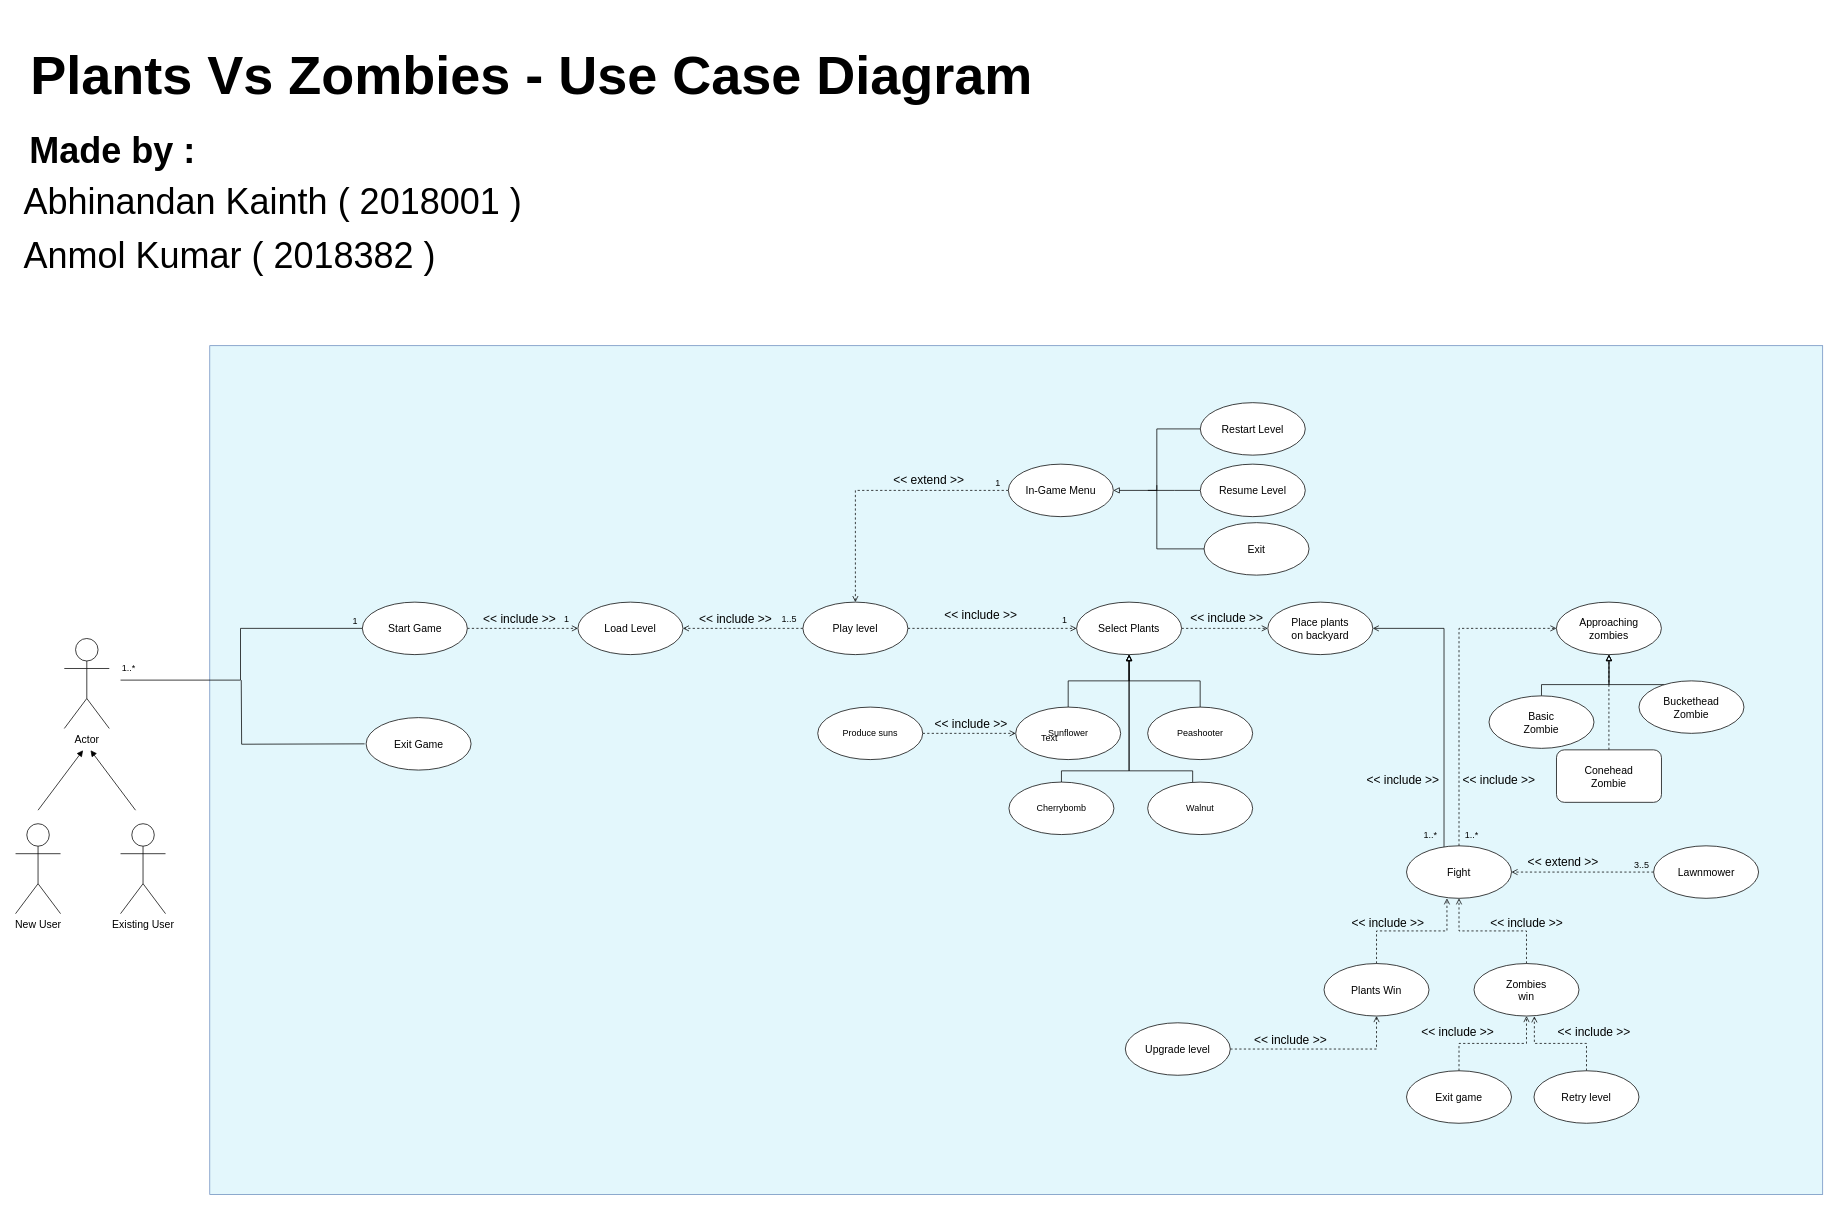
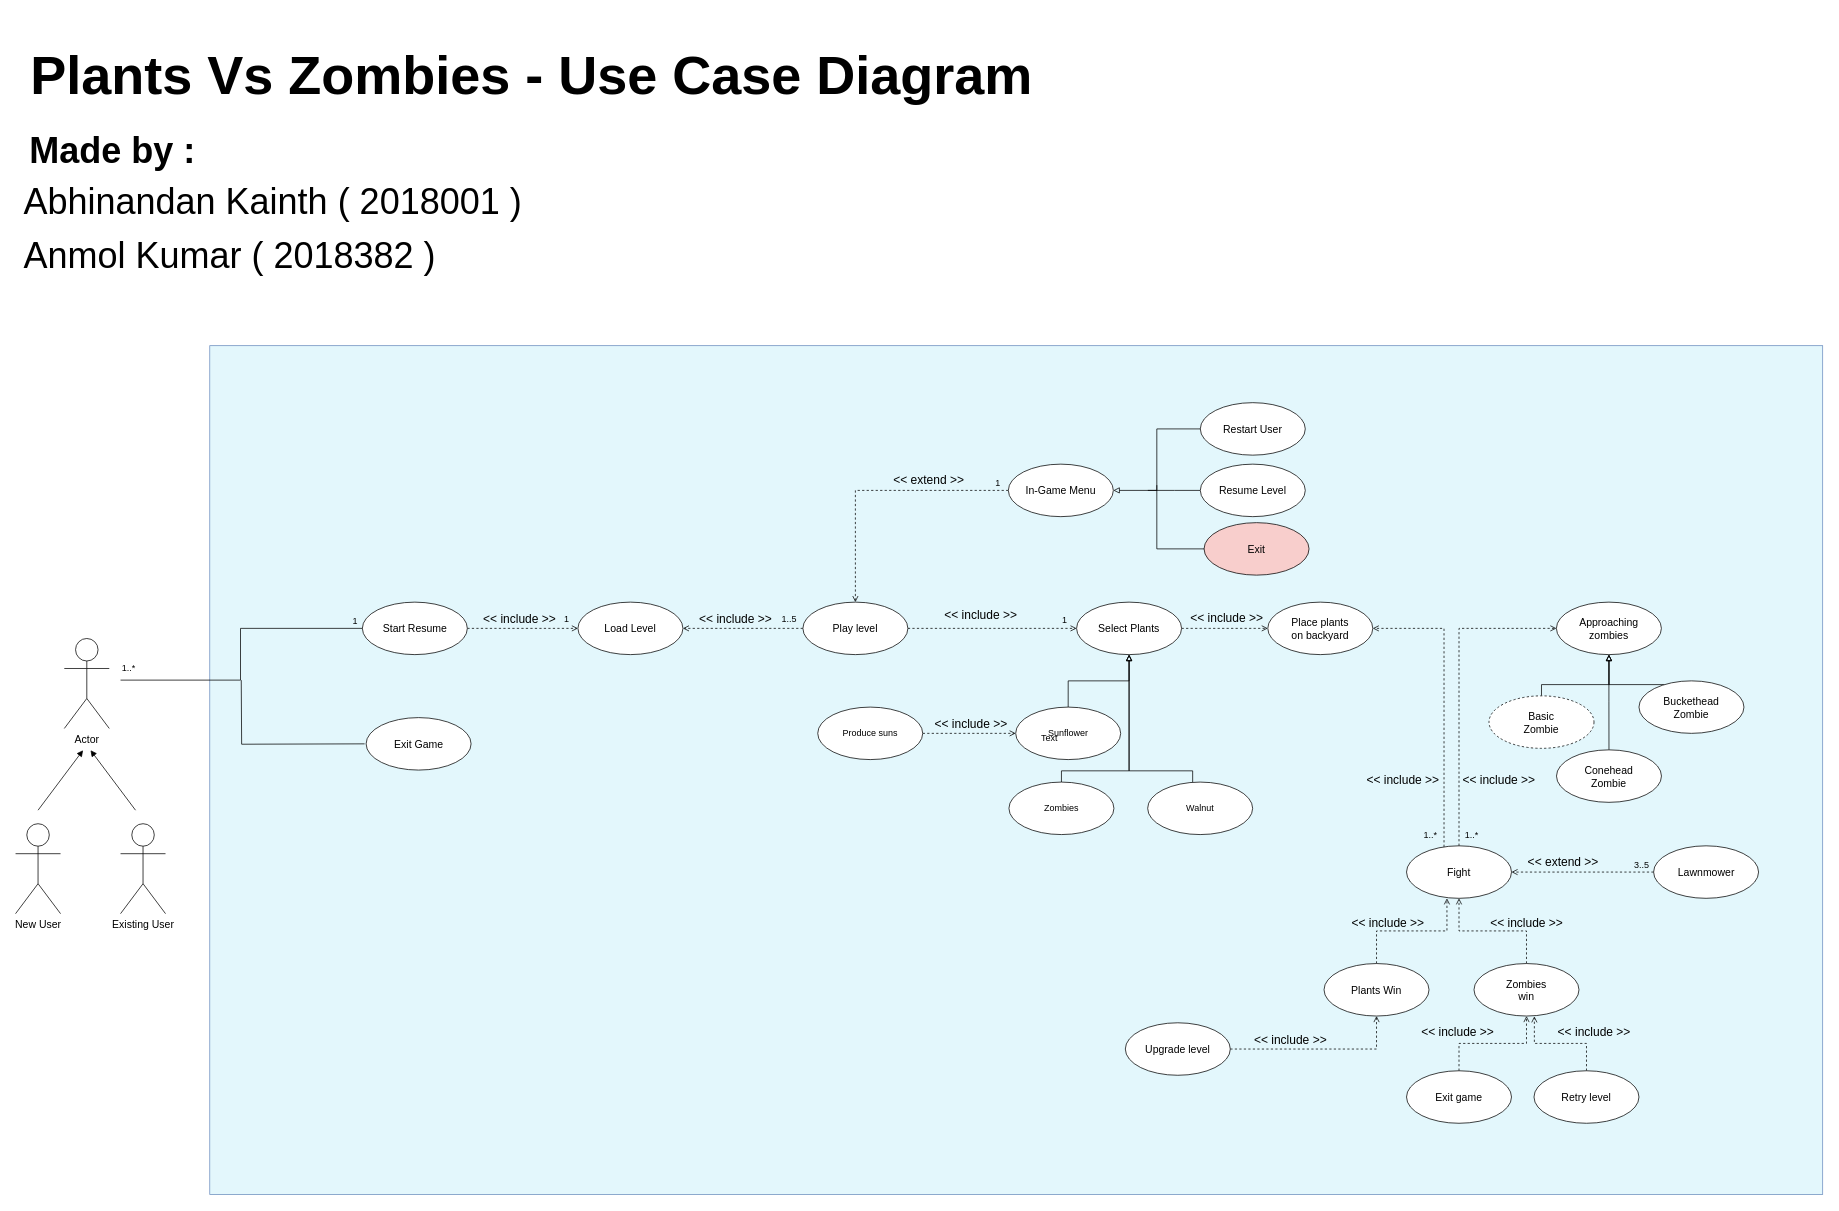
- <mxCell id="64" value="&lt;span style=&quot;font-size: 14px&quot;&gt;Restart Level&lt;br&gt;&lt;/span&gt;" style="ellipse;whiteSpace=wrap;html=1;" vertex="1" parent="1"><mxGeometry x="1600" y="536.5" width="140" height="70" as="geometry" /></mxCell>
+ <mxCell id="64" value="&lt;span style=&quot;font-size: 14px&quot;&gt;Restart User&lt;br&gt;&lt;/span&gt;" style="ellipse;whiteSpace=wrap;html=1;" vertex="1" parent="1"><mxGeometry x="1600" y="536.5" width="140" height="70" as="geometry" /></mxCell>
- <mxCell id="68" value="&lt;span style=&quot;font-size: 14px&quot;&gt;Exit&lt;br&gt;&lt;/span&gt;" style="ellipse;whiteSpace=wrap;html=1;" vertex="1" parent="1"><mxGeometry x="1605" y="696.5" width="140" height="70" as="geometry" /></mxCell>
+ <mxCell id="68" value="&lt;span style=&quot;font-size: 14px&quot;&gt;Exit&lt;br&gt;&lt;/span&gt;" style="ellipse;whiteSpace=wrap;html=1;fillColor=#f8cecc;" vertex="1" parent="1"><mxGeometry x="1605" y="696.5" width="140" height="70" as="geometry" /></mxCell>
- <mxCell id="4" value="&lt;font style=&quot;font-size: 14px&quot;&gt;Start Game&lt;/font&gt;" style="ellipse;whiteSpace=wrap;html=1;" parent="1" vertex="1"><mxGeometry x="482.5" y="802.5" width="140" height="70" as="geometry" /></mxCell>
+ <mxCell id="4" value="&lt;font style=&quot;font-size: 14px&quot;&gt;Start Resume&lt;/font&gt;" style="ellipse;whiteSpace=wrap;html=1;" parent="1" vertex="1"><mxGeometry x="482.5" y="802.5" width="140" height="70" as="geometry" /></mxCell>
- <mxCell id="9" style="edgeStyle=orthogonalEdgeStyle;rounded=0;orthogonalLoop=1;jettySize=auto;html=1;entryX=0.5;entryY=1;entryDx=0;entryDy=0;endArrow=block;endFill=0;" parent="1" source="10" target="12" edge="1"><mxGeometry relative="1" as="geometry" /></mxCell>
- <mxCell id="17" style="edgeStyle=orthogonalEdgeStyle;rounded=0;orthogonalLoop=1;jettySize=auto;html=1;entryX=1;entryY=0.5;entryDx=0;entryDy=0;dashed=0;endArrow=open;endFill=0;" edge="1" parent="1" source="18" target="54"><mxGeometry relative="1" as="geometry"><Array as="points"><mxPoint x="1925" y="837.5" /></Array></mxGeometry></mxCell>
+ <mxCell id="17" style="edgeStyle=orthogonalEdgeStyle;rounded=0;orthogonalLoop=1;jettySize=auto;html=1;entryX=1;entryY=0.5;entryDx=0;entryDy=0;dashed=1;endArrow=open;endFill=0;" edge="1" parent="1" source="18" target="54"><mxGeometry relative="1" as="geometry"><Array as="points"><mxPoint x="1925" y="837.5" /></Array></mxGeometry></mxCell>
- <mxCell id="28" style="edgeStyle=orthogonalEdgeStyle;rounded=0;orthogonalLoop=1;jettySize=auto;html=1;entryX=0.5;entryY=1;entryDx=0;entryDy=0;endArrow=block;endFill=0;dashed=1;" parent="1" source="29" target="19" edge="1"><mxGeometry relative="1" as="geometry"><Array as="points"><mxPoint x="2145" y="935.5" /></Array></mxGeometry></mxCell>
+ <mxCell id="28" style="edgeStyle=orthogonalEdgeStyle;rounded=0;orthogonalLoop=1;jettySize=auto;html=1;entryX=0.5;entryY=1;entryDx=0;entryDy=0;endArrow=block;endFill=0;" parent="1" source="29" target="19" edge="1"><mxGeometry relative="1" as="geometry"><Array as="points"><mxPoint x="2145" y="935.5" /></Array></mxGeometry></mxCell>
- <mxCell id="8" value="&lt;span style=&quot;font-size: 14px&quot;&gt;Basic&lt;br&gt;Zombie&lt;br&gt;&lt;/span&gt;" style="ellipse;whiteSpace=wrap;html=1;" parent="1" vertex="1"><mxGeometry x="1985" y="927.5" width="140" height="70" as="geometry" /></mxCell>
+ <mxCell id="8" value="&lt;span style=&quot;font-size: 14px&quot;&gt;Basic&lt;br&gt;Zombie&lt;br&gt;&lt;/span&gt;" style="ellipse;whiteSpace=wrap;html=1;dashed=1;" parent="1" vertex="1"><mxGeometry x="1985" y="927.5" width="140" height="70" as="geometry" /></mxCell>
- <mxCell id="10" value="Peashooter" style="ellipse;whiteSpace=wrap;html=1;" parent="1" vertex="1"><mxGeometry x="1529.786" y="942.5" width="140" height="70" as="geometry" /></mxCell>
- <mxCell id="29" value="&lt;span style=&quot;font-size: 14px&quot;&gt;Conehead&lt;br&gt;Zombie&lt;br&gt;&lt;/span&gt;" style="whiteSpace=wrap;html=1;rounded=1;" parent="1" vertex="1"><mxGeometry x="2075" y="999.5" width="140" height="70" as="geometry" /></mxCell>
+ <mxCell id="29" value="&lt;span style=&quot;font-size: 14px&quot;&gt;Conehead&lt;br&gt;Zombie&lt;br&gt;&lt;/span&gt;" style="ellipse;whiteSpace=wrap;html=1;" parent="1" vertex="1"><mxGeometry x="2075" y="999.5" width="140" height="70" as="geometry" /></mxCell>
- <mxCell id="21" value="Cherrybomb" style="ellipse;whiteSpace=wrap;html=1;" parent="1" vertex="1"><mxGeometry x="1344.786" y="1042.5" width="140" height="70" as="geometry" /></mxCell>
+ <mxCell id="21" value="Zombies" style="ellipse;whiteSpace=wrap;html=1;" parent="1" vertex="1"><mxGeometry x="1344.786" y="1042.5" width="140" height="70" as="geometry" /></mxCell>
